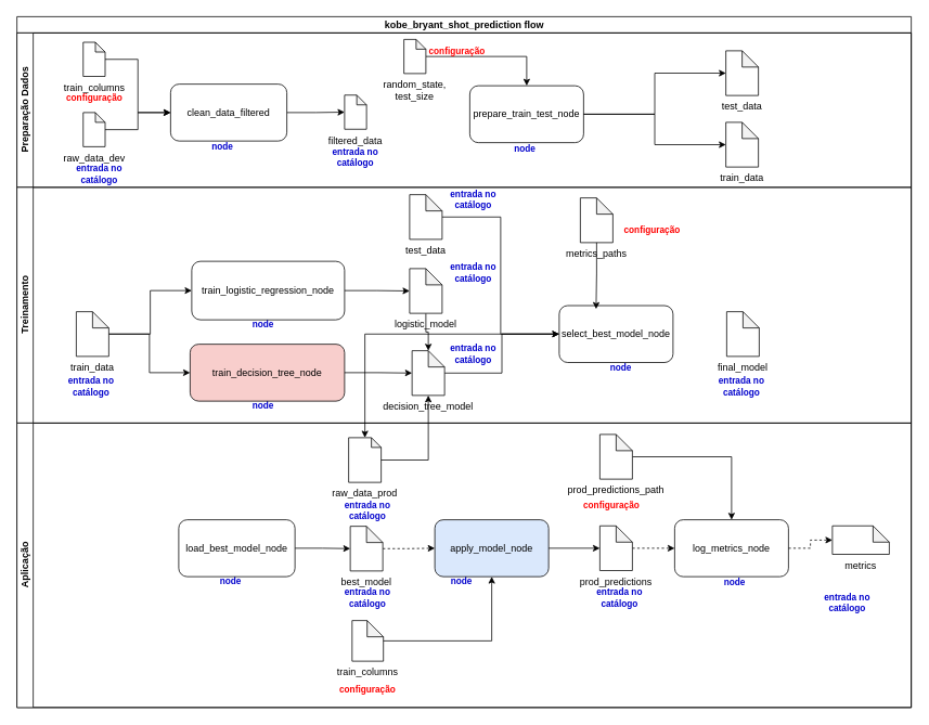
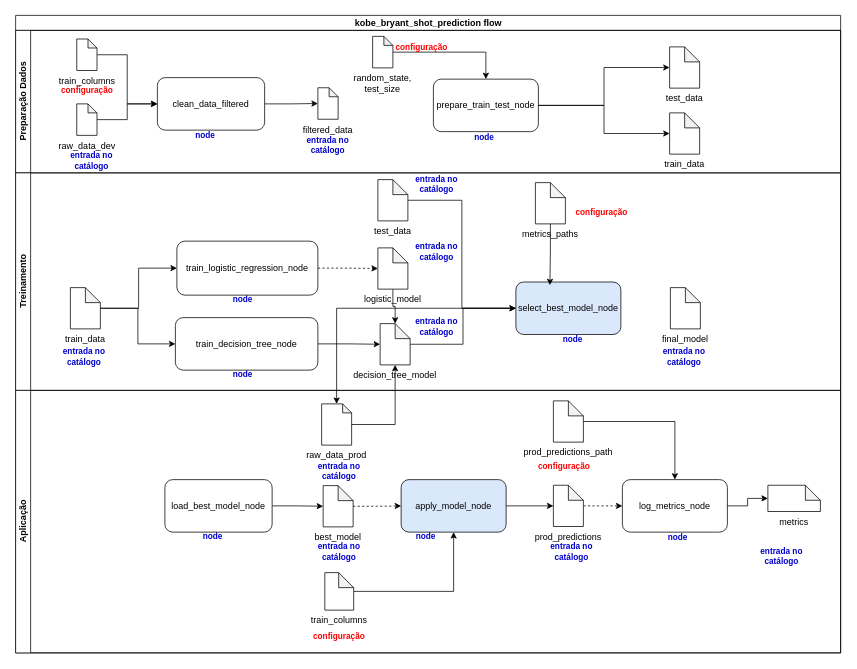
- <mxCell id="39" style="edgeStyle=orthogonalEdgeStyle;rounded=0;orthogonalLoop=1;jettySize=auto;html=1;" parent="1" source="40" target="54" edge="1"><mxGeometry relative="1" as="geometry" /></mxCell>
+ <mxCell id="39" style="edgeStyle=orthogonalEdgeStyle;rounded=0;orthogonalLoop=1;jettySize=auto;html=1;dashed=1;" parent="1" source="40" target="54" edge="1"><mxGeometry relative="1" as="geometry" /></mxCell>
- <mxCell id="43" value="select_best_model_node" style="rounded=1;whiteSpace=wrap;html=1;" parent="1" vertex="1"><mxGeometry x="687" y="375.5" width="140" height="70" as="geometry" /></mxCell>
+ <mxCell id="43" value="select_best_model_node" style="rounded=1;whiteSpace=wrap;html=1;fillColor=#dae8fc;" parent="1" vertex="1"><mxGeometry x="687" y="375.5" width="140" height="70" as="geometry" /></mxCell>
- <mxCell id="42" value="train_decision_tree_node" style="rounded=1;whiteSpace=wrap;html=1;fillColor=#f8cecc;" parent="1" vertex="1"><mxGeometry x="233" y="423" width="190" height="70" as="geometry" /></mxCell>
+ <mxCell id="42" value="train_decision_tree_node" style="rounded=1;whiteSpace=wrap;html=1;" parent="1" vertex="1"><mxGeometry x="233" y="423" width="190" height="70" as="geometry" /></mxCell>
- <mxCell id="71" style="edgeStyle=orthogonalEdgeStyle;rounded=0;orthogonalLoop=1;jettySize=auto;html=1;entryX=0;entryY=0.5;entryDx=0;entryDy=0;entryPerimeter=0;dashed=1;" parent="1" source="66" target="69" edge="1"><mxGeometry relative="1" as="geometry" /></mxCell>
+ <mxCell id="71" style="edgeStyle=orthogonalEdgeStyle;rounded=0;orthogonalLoop=1;jettySize=auto;html=1;entryX=0;entryY=0.5;entryDx=0;entryDy=0;entryPerimeter=0;" parent="1" source="66" target="69" edge="1"><mxGeometry relative="1" as="geometry" /></mxCell>
